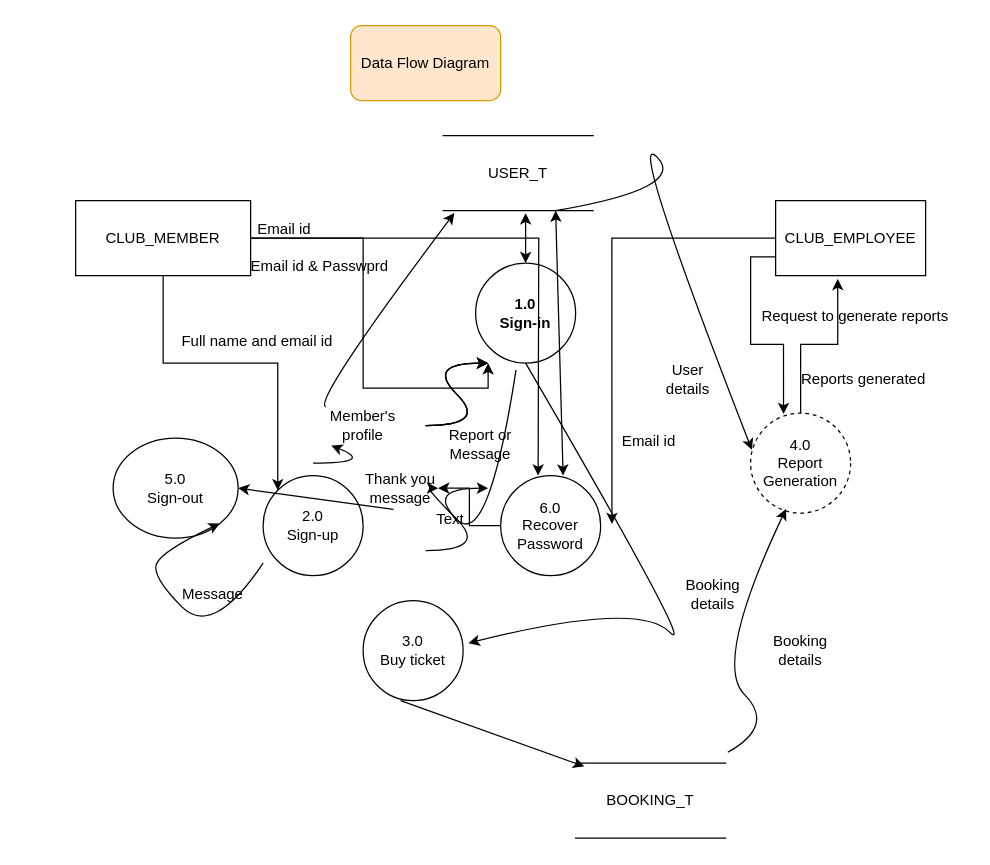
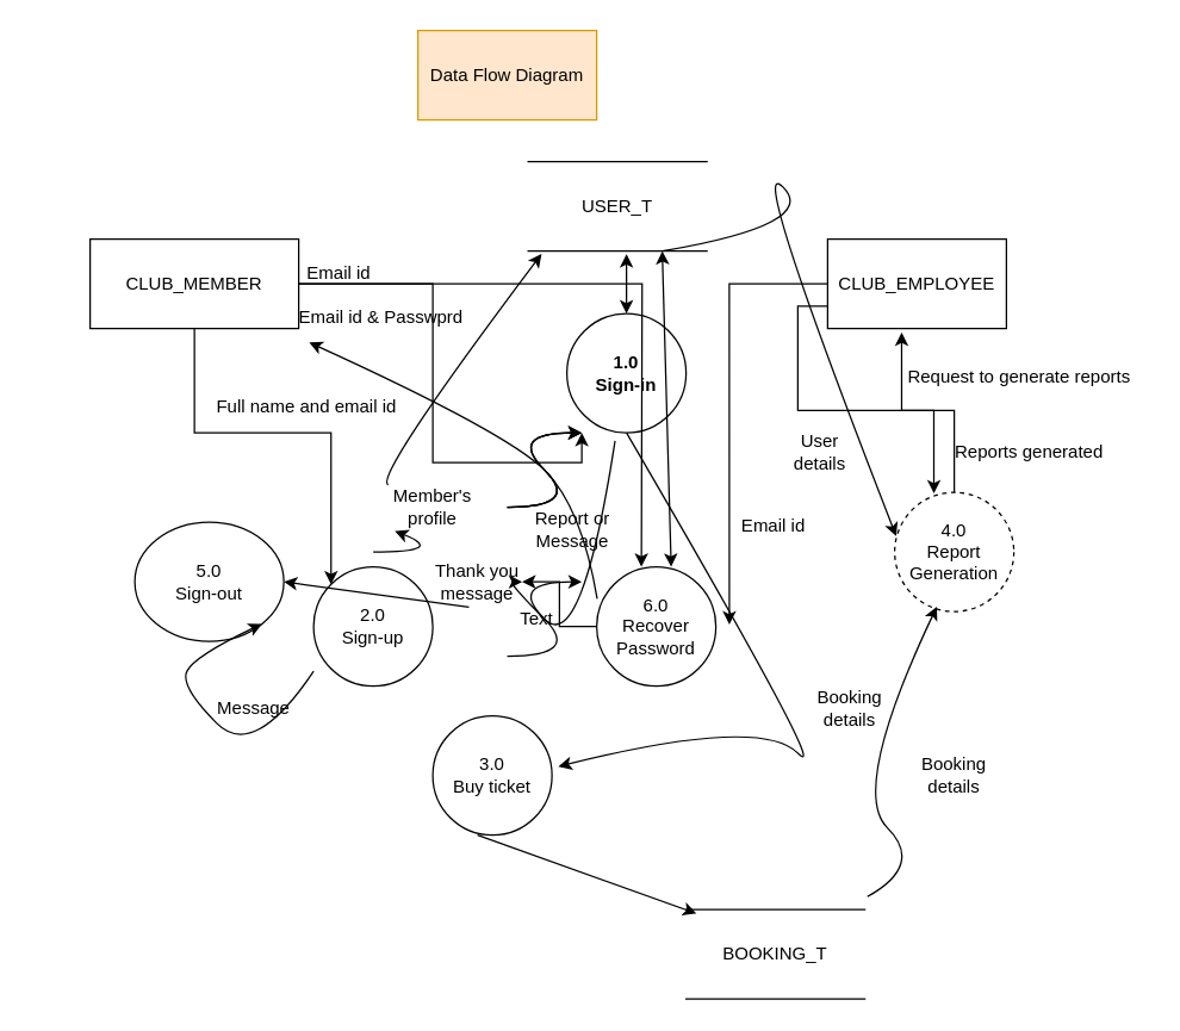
- <mxCell id="7" value="Data Flow Diagram" style="whiteSpace=wrap;html=1;fillColor=#ffe6cc;strokeColor=#d79b00;rounded=1;" parent="1" vertex="1"><mxGeometry x="280" y="20" width="120" height="60" as="geometry" /></mxCell>
+ <mxCell id="7" value="Data Flow Diagram" style="rounded=0;whiteSpace=wrap;html=1;fillColor=#ffe6cc;strokeColor=#d79b00;" parent="1" vertex="1"><mxGeometry x="280" y="20" width="120" height="60" as="geometry" /></mxCell>
- <mxCell id="11" value="CLUB_EMPLOYEE" style="rounded=0;whiteSpace=wrap;html=1;" parent="1" vertex="1"><mxGeometry x="620" y="160" width="120" height="60" as="geometry" /></mxCell>
+ <mxCell id="11" value="CLUB_EMPLOYEE" style="rounded=0;whiteSpace=wrap;html=1;" parent="1" vertex="1"><mxGeometry x="555" y="160" width="120" height="60" as="geometry" /></mxCell>
+ <mxCell id="27" value="" style="curved=1;endArrow=classic;html=1;rounded=0;exitX=0.004;exitY=0.267;exitDx=0;exitDy=0;exitPerimeter=0;entryX=0.131;entryY=1.044;entryDx=0;entryDy=0;entryPerimeter=0;" parent="1" source="22" target="13" edge="1"><mxGeometry width="50" height="50" relative="1" as="geometry"><mxPoint x="340" y="340" as="sourcePoint" /><mxPoint x="390" y="290" as="targetPoint" /><Array as="points"><mxPoint x="390" y="340" /><mxPoint x="340" y="290" /></Array></mxGeometry></mxCell>
